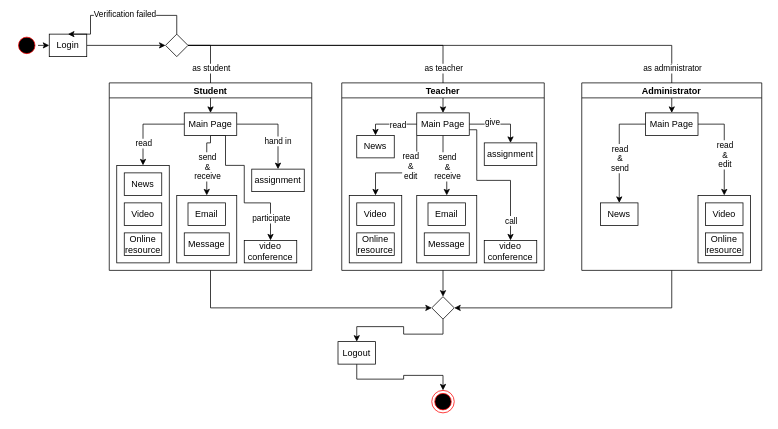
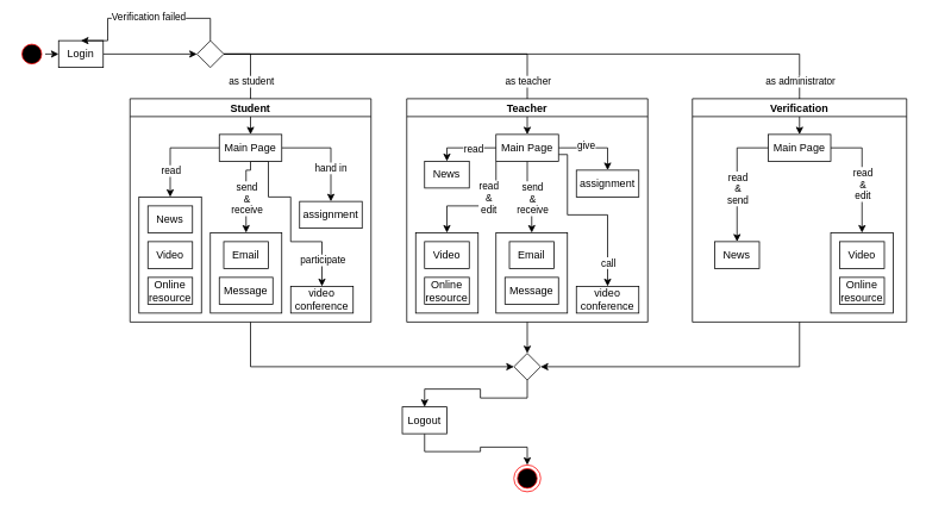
- <mxCell id="62" value="Administrator" style="swimlane;fillColor=#FFFFFF;startSize=20;" parent="1" vertex="1"><mxGeometry x="775" y="110" width="240" height="250" as="geometry"><mxRectangle x="160" y="120" width="90" height="30" as="alternateBounds" /></mxGeometry></mxCell>
+ <mxCell id="62" value="Verification" style="swimlane;fillColor=#FFFFFF;startSize=20;" parent="1" vertex="1"><mxGeometry x="775" y="110" width="240" height="250" as="geometry"><mxRectangle x="160" y="120" width="90" height="30" as="alternateBounds" /></mxGeometry></mxCell>
